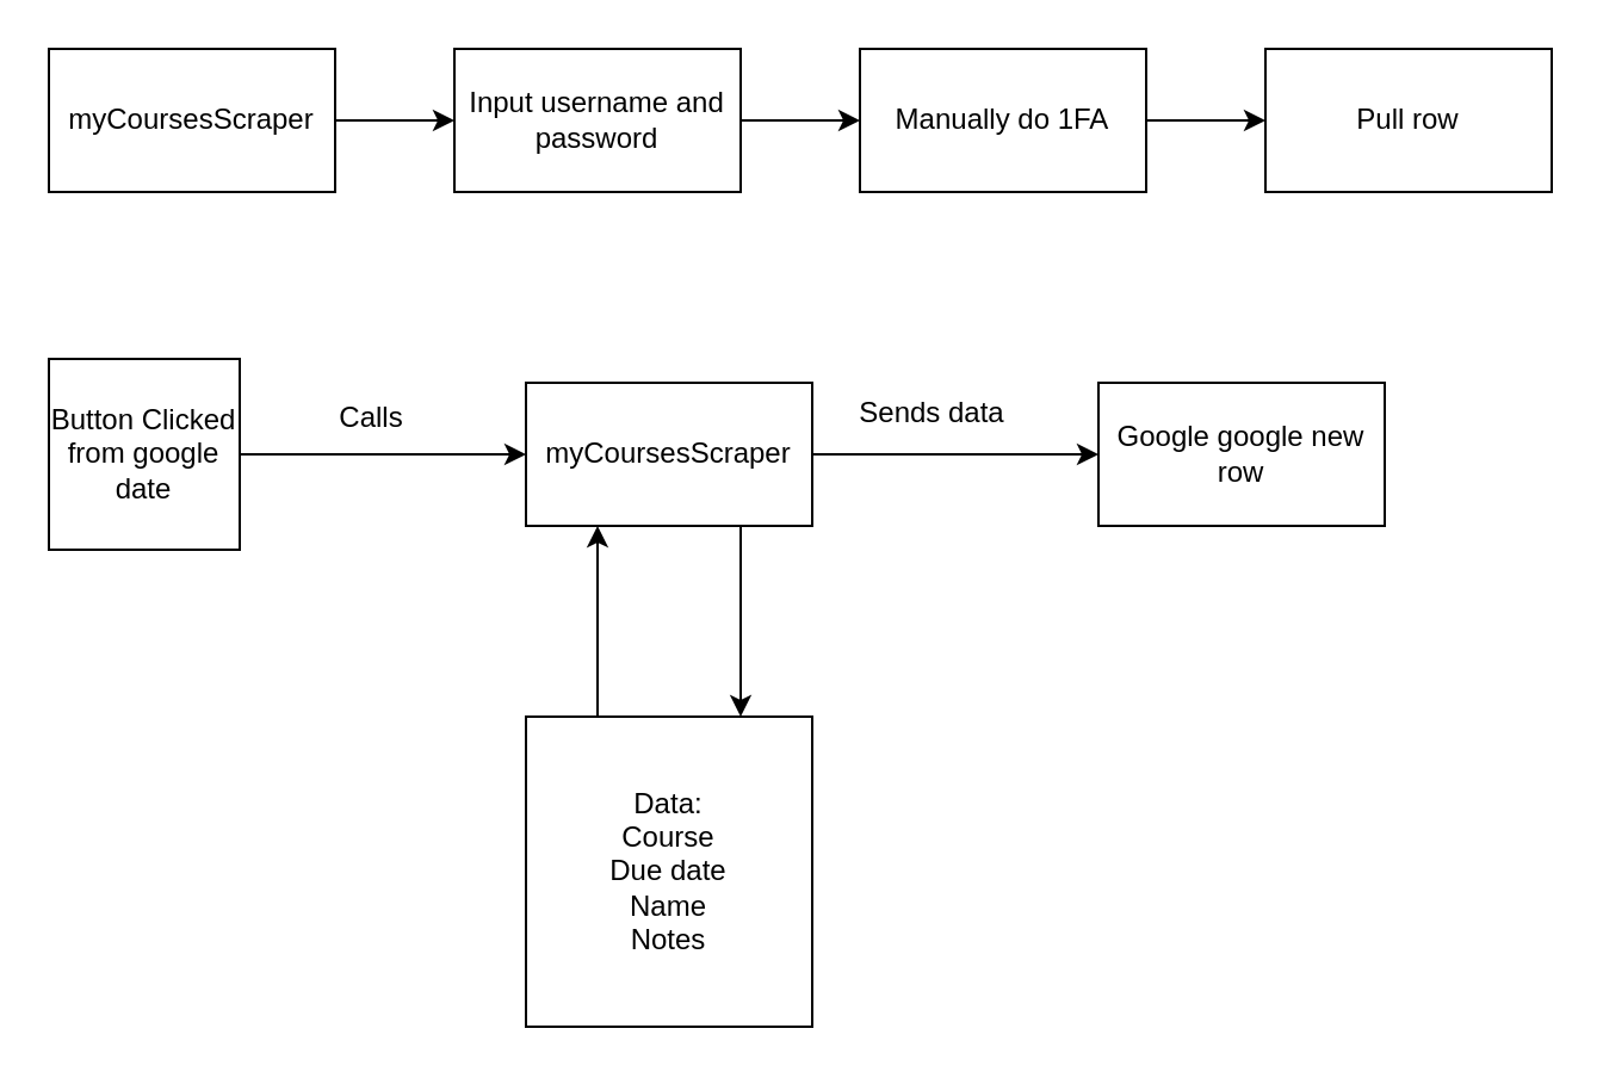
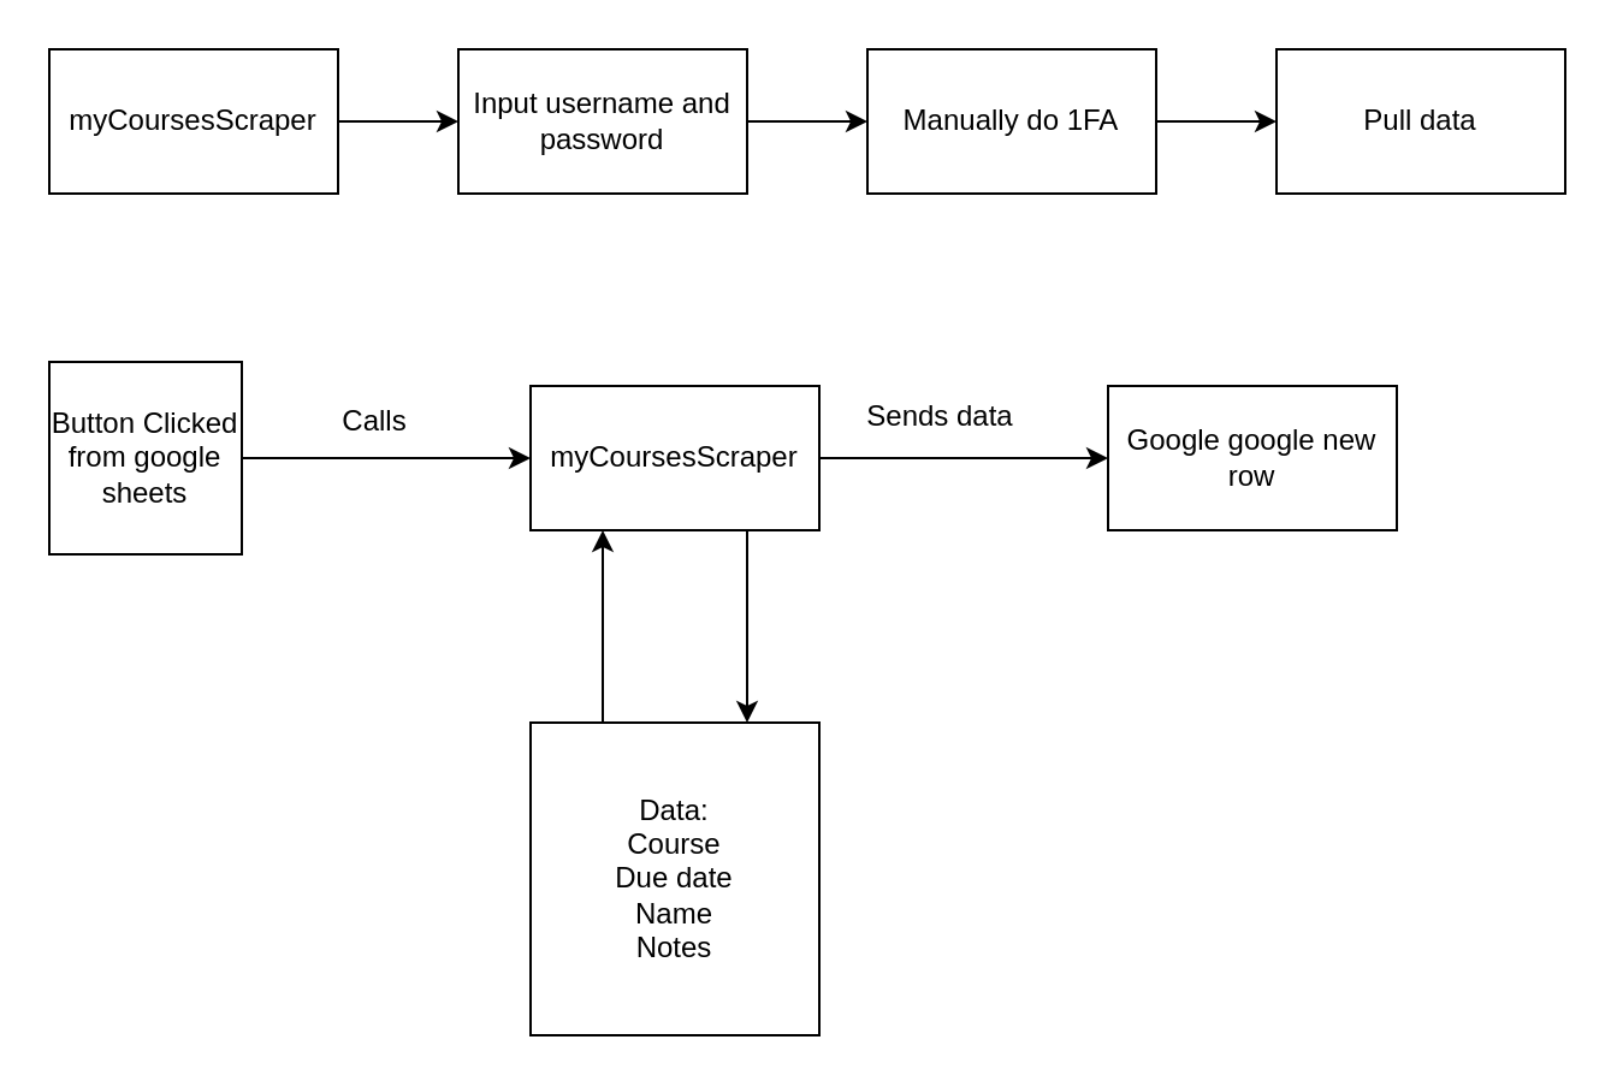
- <mxCell id="16" value="Pull row" style="whiteSpace=wrap;html=1;" parent="1" vertex="1"><mxGeometry x="530" y="20" width="120" height="60" as="geometry" /></mxCell>
+ <mxCell id="16" value="Pull data" style="whiteSpace=wrap;html=1;" parent="1" vertex="1"><mxGeometry x="530" y="20" width="120" height="60" as="geometry" /></mxCell>
- <mxCell id="3" value="Button Clicked from google date" style="whiteSpace=wrap;html=1;aspect=fixed;" parent="1" vertex="1"><mxGeometry x="20" y="150" width="80" height="80" as="geometry" /></mxCell>
+ <mxCell id="3" value="Button Clicked from google sheets" style="whiteSpace=wrap;html=1;aspect=fixed;" parent="1" vertex="1"><mxGeometry x="20" y="150" width="80" height="80" as="geometry" /></mxCell>
